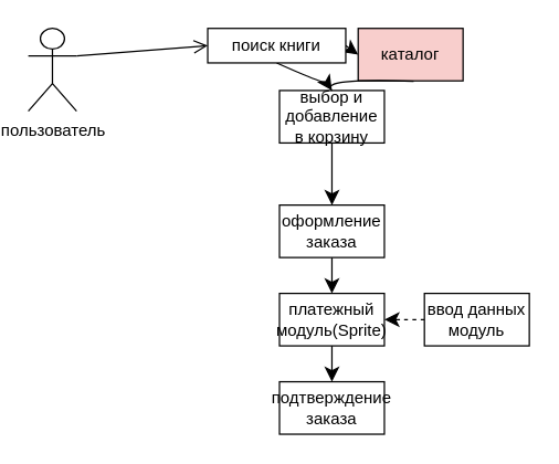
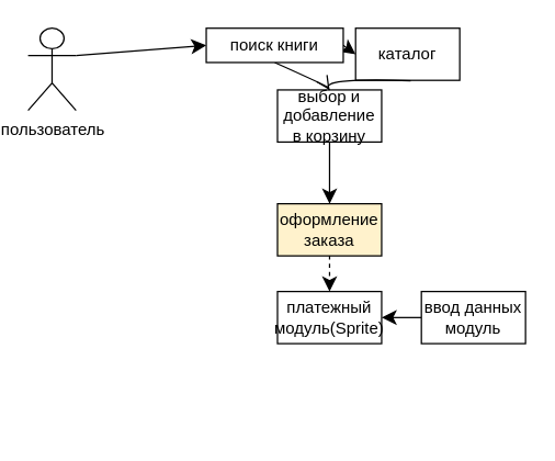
- <mxCell id="6" style="edgeStyle=none;curved=1;rounded=0;orthogonalLoop=1;jettySize=auto;html=1;exitX=1;exitY=0.333;exitDx=0;exitDy=0;exitPerimeter=0;entryX=0;entryY=0.5;entryDx=0;entryDy=0;fontSize=12;startSize=8;endSize=8;endArrow=open;" edge="1" parent="1" source="5" target="4"><mxGeometry relative="1" as="geometry"><mxPoint x="55" y="40.59" as="sourcePoint" /><mxPoint x="161.64" y="59.41" as="targetPoint" /></mxGeometry></mxCell>
+ <mxCell id="6" style="edgeStyle=none;curved=1;rounded=0;orthogonalLoop=1;jettySize=auto;html=1;exitX=1;exitY=0.333;exitDx=0;exitDy=0;exitPerimeter=0;entryX=0;entryY=0.5;entryDx=0;entryDy=0;fontSize=12;startSize=8;endSize=8;" edge="1" parent="1" source="5" target="4"><mxGeometry relative="1" as="geometry"><mxPoint x="55" y="40.59" as="sourcePoint" /><mxPoint x="161.64" y="59.41" as="targetPoint" /></mxGeometry></mxCell>
- <mxCell id="7" value="каталог" style="rounded=0;whiteSpace=wrap;html=1;fillColor=#f8cecc;" vertex="1" parent="1"><mxGeometry x="259" y="20" width="76" height="38" as="geometry" /></mxCell>
+ <mxCell id="7" value="каталог" style="rounded=0;whiteSpace=wrap;html=1;" vertex="1" parent="1"><mxGeometry x="259" y="20" width="76" height="38" as="geometry" /></mxCell>
- <mxCell id="3" style="edgeStyle=none;curved=1;rounded=0;orthogonalLoop=1;jettySize=auto;html=1;exitX=0.5;exitY=1;exitDx=0;exitDy=0;entryX=0.5;entryY=0;entryDx=0;entryDy=0;fontSize=12;startSize=8;endSize=8;" edge="1" parent="1" source="4" target="9"><mxGeometry relative="1" as="geometry"><Array as="points"><mxPoint x="238" y="62" /></Array></mxGeometry></mxCell>
+ <mxCell id="3" style="edgeStyle=none;curved=1;rounded=0;orthogonalLoop=1;jettySize=auto;html=1;exitX=0.5;exitY=1;exitDx=0;exitDy=0;entryX=0.5;entryY=0;entryDx=0;entryDy=0;fontSize=12;startSize=8;endSize=8;endArrow=open;" edge="1" parent="1" source="4" target="9"><mxGeometry relative="1" as="geometry"><Array as="points"><mxPoint x="238" y="62" /></Array></mxGeometry></mxCell>
- <mxCell id="11" value="оформление заказа" style="rounded=0;whiteSpace=wrap;html=1;" vertex="1" parent="1"><mxGeometry x="202" y="148" width="76" height="38" as="geometry" /></mxCell>
+ <mxCell id="11" value="оформление заказа" style="rounded=0;whiteSpace=wrap;html=1;fillColor=#fff2cc;" vertex="1" parent="1"><mxGeometry x="202" y="148" width="76" height="38" as="geometry" /></mxCell>
- <mxCell id="10" style="edgeStyle=none;curved=1;rounded=0;orthogonalLoop=1;jettySize=auto;html=1;exitX=0.5;exitY=1;exitDx=0;exitDy=0;entryX=0.5;entryY=0;entryDx=0;entryDy=0;fontSize=12;startSize=8;endSize=8;" edge="1" parent="1" source="11" target="13"><mxGeometry relative="1" as="geometry" /></mxCell>
+ <mxCell id="10" style="edgeStyle=none;curved=1;rounded=0;orthogonalLoop=1;jettySize=auto;html=1;exitX=0.5;exitY=1;exitDx=0;exitDy=0;entryX=0.5;entryY=0;entryDx=0;entryDy=0;fontSize=12;startSize=8;endSize=8;dashed=1;" edge="1" parent="1" source="11" target="13"><mxGeometry relative="1" as="geometry" /></mxCell>
- <mxCell id="14" style="edgeStyle=none;curved=1;rounded=0;orthogonalLoop=1;jettySize=auto;html=1;exitX=0;exitY=0.5;exitDx=0;exitDy=0;entryX=1;entryY=0.5;entryDx=0;entryDy=0;fontSize=12;startSize=8;endSize=8;dashed=1;" edge="1" parent="1" source="15" target="13"><mxGeometry relative="1" as="geometry" /></mxCell>
+ <mxCell id="14" style="edgeStyle=none;curved=1;rounded=0;orthogonalLoop=1;jettySize=auto;html=1;exitX=0;exitY=0.5;exitDx=0;exitDy=0;entryX=1;entryY=0.5;entryDx=0;entryDy=0;fontSize=12;startSize=8;endSize=8;" edge="1" parent="1" source="15" target="13"><mxGeometry relative="1" as="geometry" /></mxCell>
- <mxCell id="12" style="edgeStyle=none;curved=1;rounded=0;orthogonalLoop=1;jettySize=auto;html=1;exitX=0.5;exitY=1;exitDx=0;exitDy=0;entryX=0.5;entryY=0;entryDx=0;entryDy=0;fontSize=12;startSize=8;endSize=8;" edge="1" parent="1" source="13" target="16"><mxGeometry relative="1" as="geometry" /></mxCell>
- <mxCell id="16" value="подтверждение заказа" style="rounded=0;whiteSpace=wrap;html=1;" vertex="1" parent="1"><mxGeometry x="202" y="276" width="76" height="38" as="geometry" /></mxCell>
